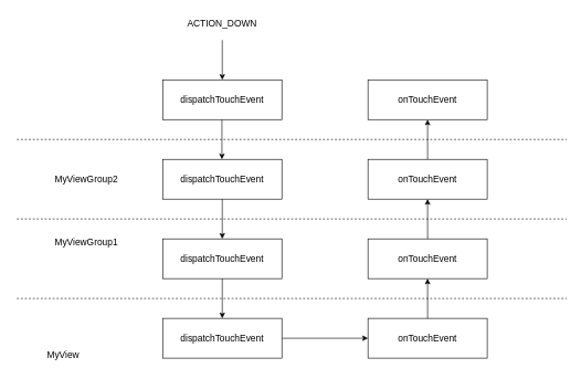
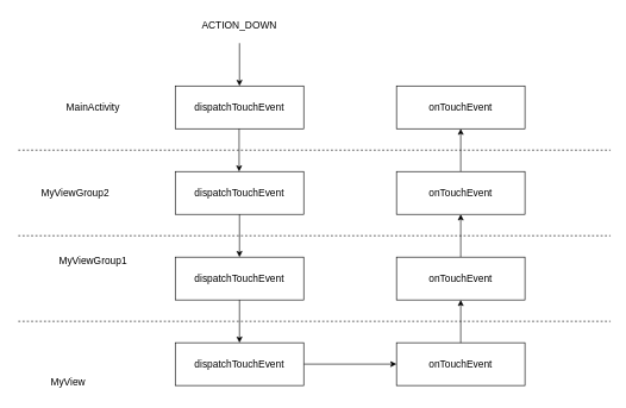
+ <mxCell id="20" value="MainActivity" style="text;html=1;strokeColor=none;fillColor=none;align=center;verticalAlign=middle;whiteSpace=wrap;rounded=0;fontSize=14;" parent="1" vertex="1"><mxGeometry x="55" y="135" width="150" height="30" as="geometry" /></mxCell>
- <mxCell id="23" value="MyViewGroup2" style="text;html=1;strokeColor=none;fillColor=none;align=center;verticalAlign=middle;whiteSpace=wrap;rounded=0;fontSize=14;" parent="1" vertex="1"><mxGeometry x="55" y="255" width="150" height="30" as="geometry" /></mxCell>
+ <mxCell id="23" value="MyViewGroup2" style="text;html=1;strokeColor=none;fillColor=none;align=center;verticalAlign=middle;whiteSpace=wrap;rounded=0;fontSize=14;" parent="1" vertex="1"><mxGeometry x="30" y="255" width="150" height="30" as="geometry" /></mxCell>
